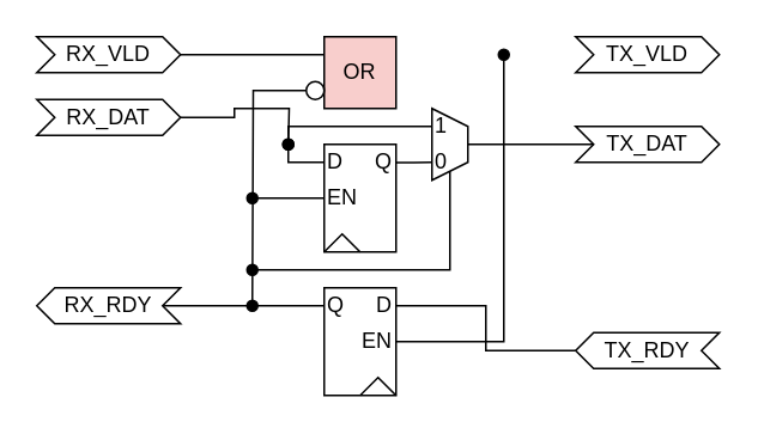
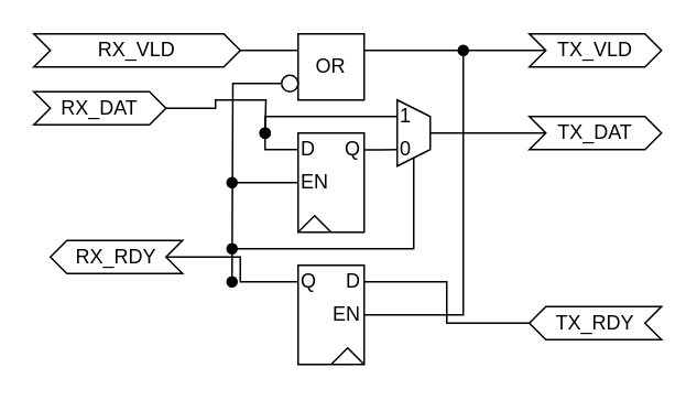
- <mxCell id="3" value="RX_VLD" style="shape=step;perimeter=stepPerimeter;whiteSpace=wrap;html=1;fixedSize=1;size=10;" parent="1" vertex="1"><mxGeometry x="20" y="20" width="80" height="20" as="geometry" /></mxCell>
+ <mxCell id="3" value="RX_VLD" style="shape=step;perimeter=stepPerimeter;whiteSpace=wrap;html=1;fixedSize=1;size=10;" parent="1" vertex="1"><mxGeometry x="20" y="20" width="125" height="20" as="geometry" /></mxCell>
+ <mxCell id="5" style="edgeStyle=orthogonalEdgeStyle;rounded=0;orthogonalLoop=1;jettySize=auto;html=1;exitX=1;exitY=0.25;exitDx=0;exitDy=0;endArrow=none;endFill=0;" parent="1" source="23" target="4" edge="1"><mxGeometry relative="1" as="geometry"><mxPoint x="300" y="30" as="sourcePoint" /></mxGeometry></mxCell>
- <mxCell id="23" value="OR" style="whiteSpace=wrap;html=1;aspect=fixed;fillColor=#f8cecc;" parent="22" vertex="1"><mxGeometry x="10" width="40" height="40" as="geometry" /></mxCell>
+ <mxCell id="23" value="OR" style="whiteSpace=wrap;html=1;aspect=fixed;" parent="22" vertex="1"><mxGeometry x="10" width="40" height="40" as="geometry" /></mxCell>
- <mxCell id="15" value="RX_RDY" style="shape=step;perimeter=stepPerimeter;whiteSpace=wrap;html=1;fixedSize=1;size=10;flipH=1;" parent="1" vertex="1"><mxGeometry x="20" y="160" width="80" height="20" as="geometry" /></mxCell>
+ <mxCell id="15" value="RX_RDY" style="shape=step;perimeter=stepPerimeter;whiteSpace=wrap;html=1;fixedSize=1;size=10;flipH=1;" parent="1" vertex="1"><mxGeometry x="30" y="145" width="80" height="20" as="geometry" /></mxCell>
